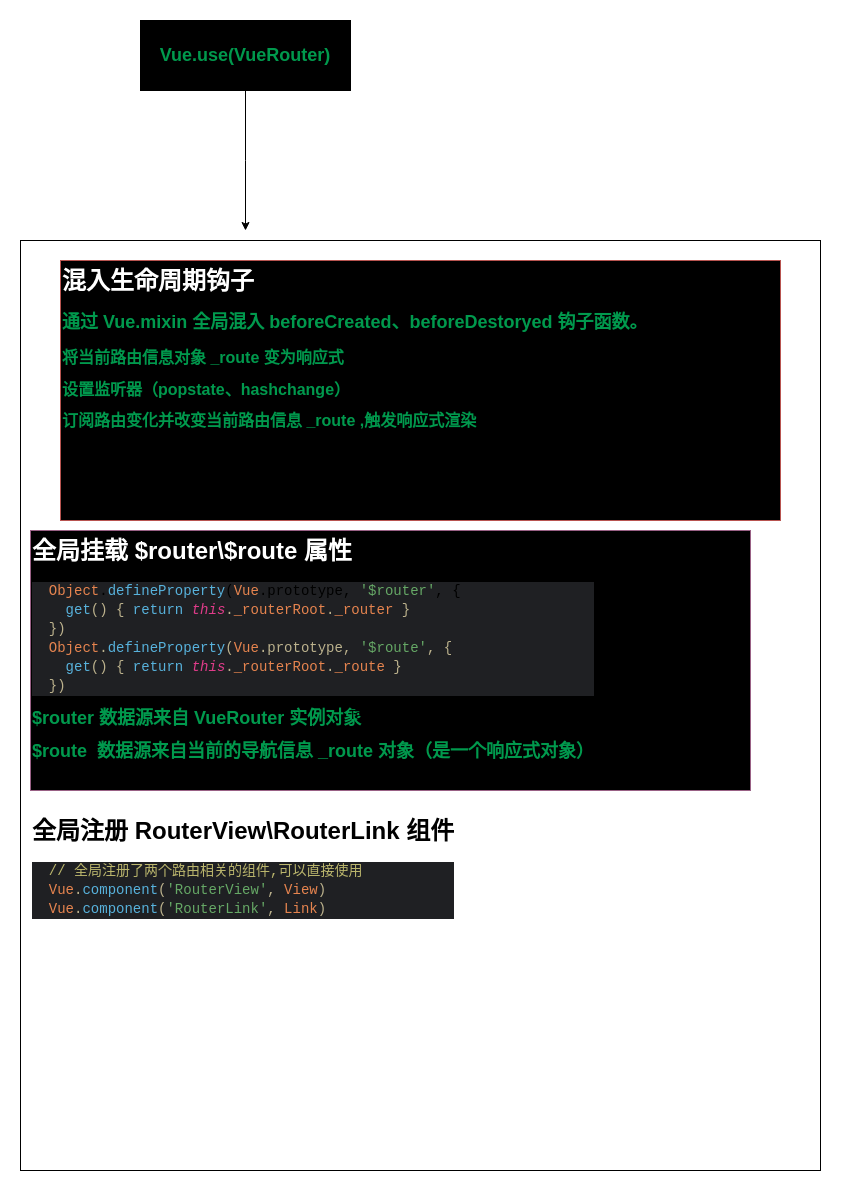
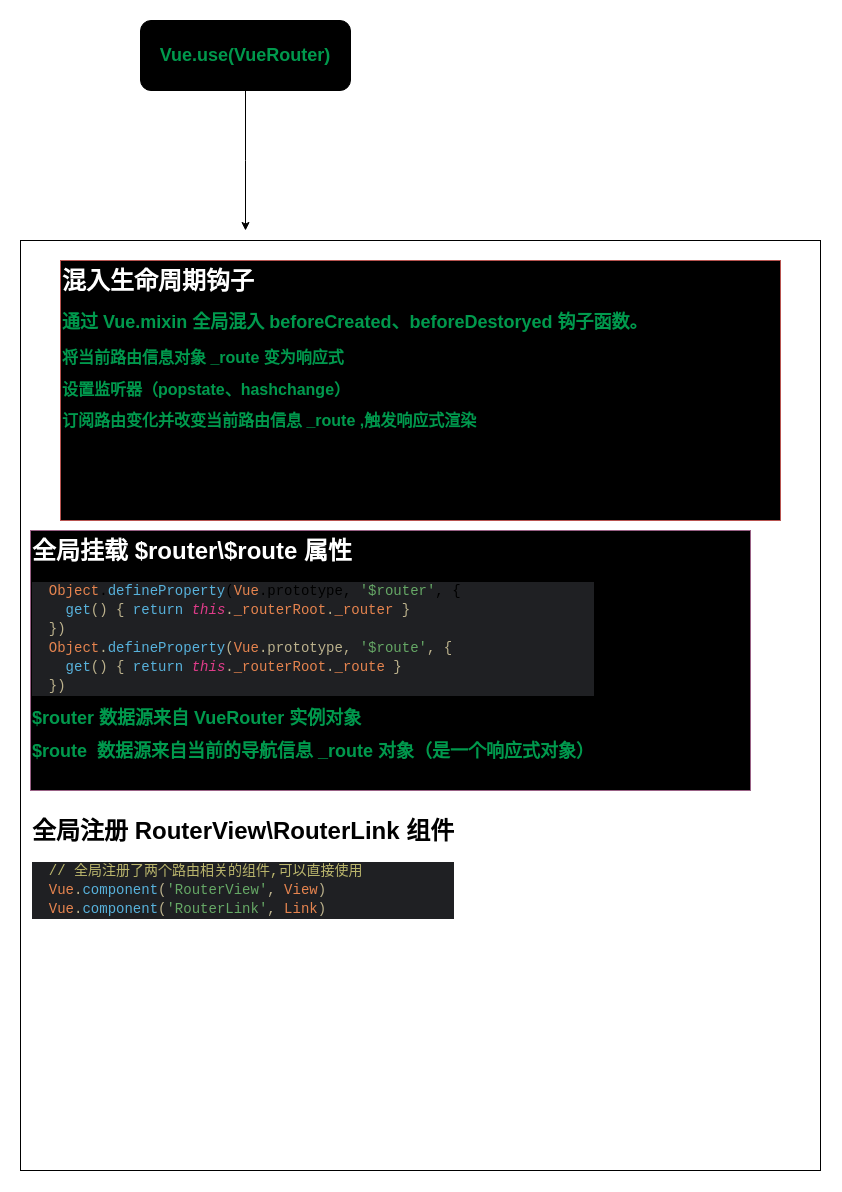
- <mxCell id="3" value="&lt;font style=&quot;font-size: 18px;&quot; color=&quot;#00994d&quot;&gt;&lt;b&gt;Vue.use(VueRouter)&lt;/b&gt;&lt;/font&gt;" style="rounded=0;whiteSpace=wrap;html=1;fillColor=#000000;" vertex="1" parent="1"><mxGeometry x="140" y="20" width="210" height="70" as="geometry" /></mxCell>
+ <mxCell id="3" value="&lt;font style=&quot;font-size: 18px;&quot; color=&quot;#00994d&quot;&gt;&lt;b&gt;Vue.use(VueRouter)&lt;/b&gt;&lt;/font&gt;" style="whiteSpace=wrap;html=1;fillColor=#000000;rounded=1;" vertex="1" parent="1"><mxGeometry x="140" y="20" width="210" height="70" as="geometry" /></mxCell>
- <mxCell id="8" value="Text" style="text;html=1;align=center;verticalAlign=middle;whiteSpace=wrap;rounded=0;" vertex="1" parent="1"><mxGeometry x="330" y="700" width="60" height="30" as="geometry" /></mxCell>
+ <mxCell id="8" value="Text" style="text;html=1;align=center;verticalAlign=middle;whiteSpace=wrap;rounded=0;" vertex="1" parent="1"><mxGeometry x="330" y="750" width="60" height="30" as="geometry" /></mxCell>
